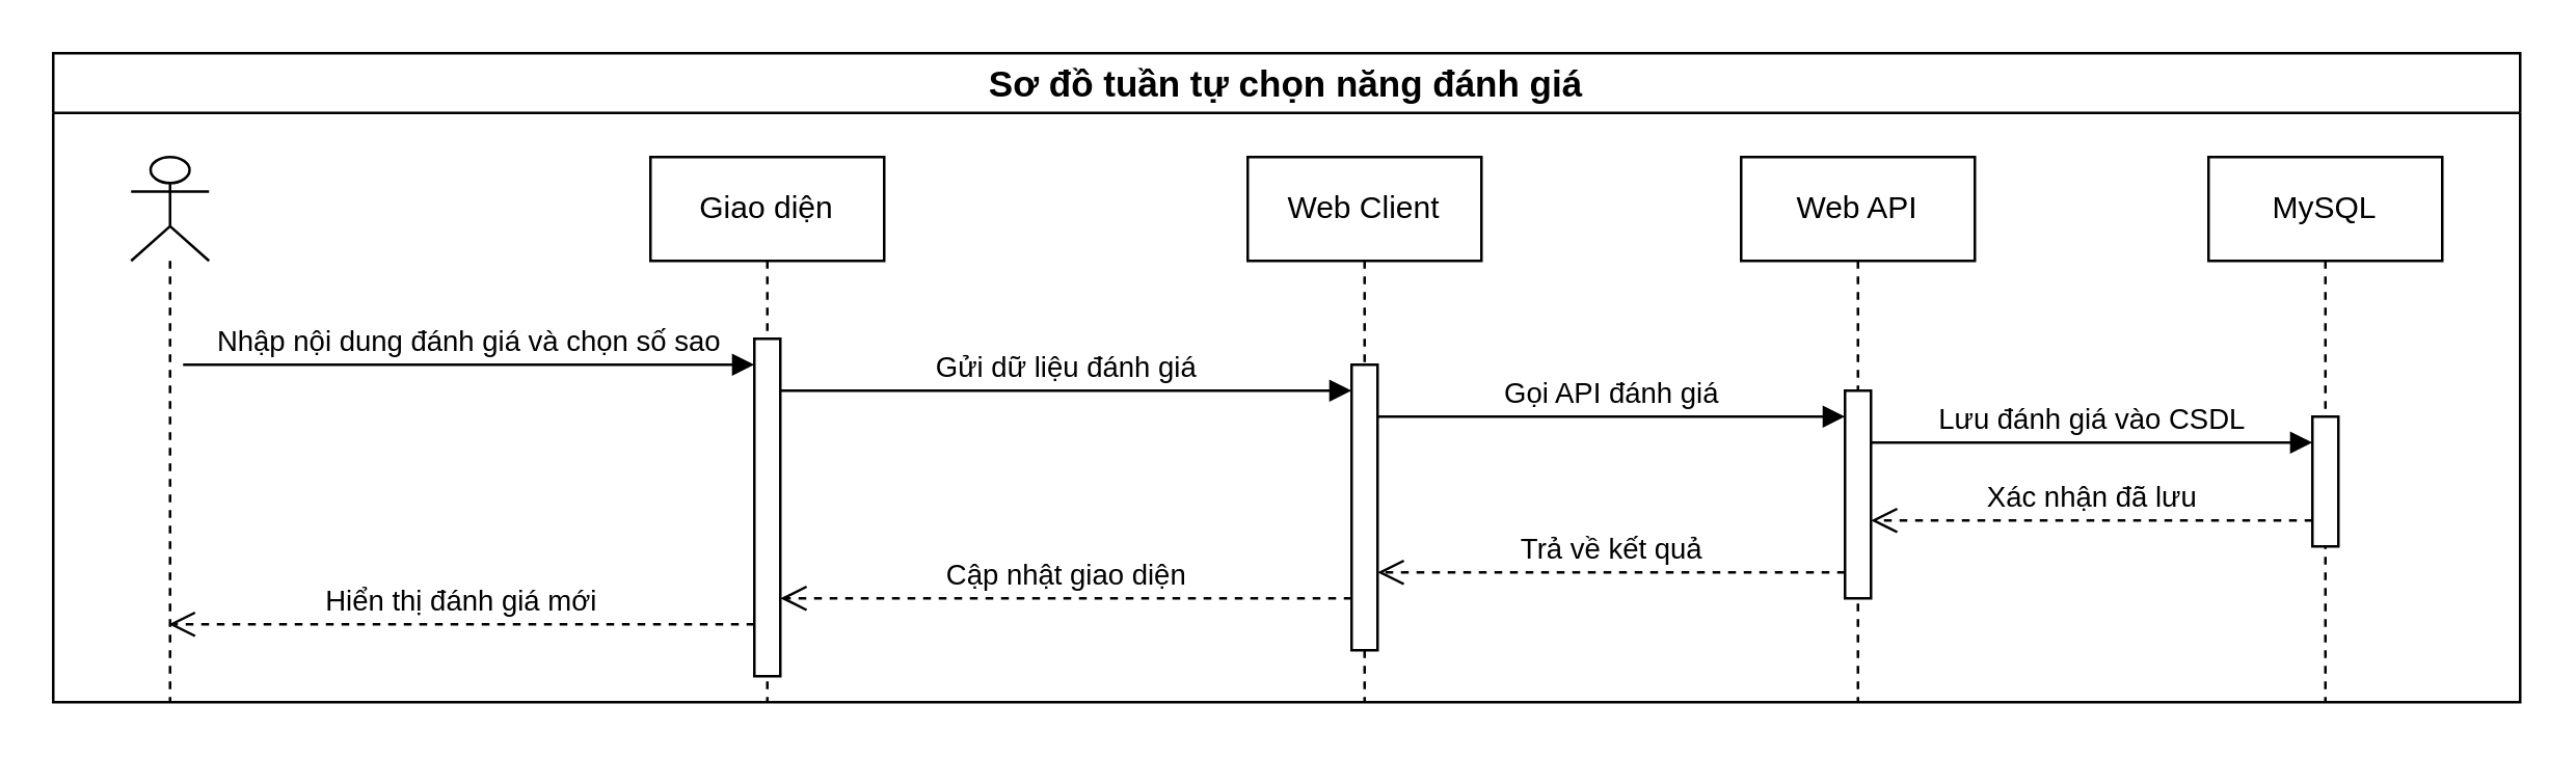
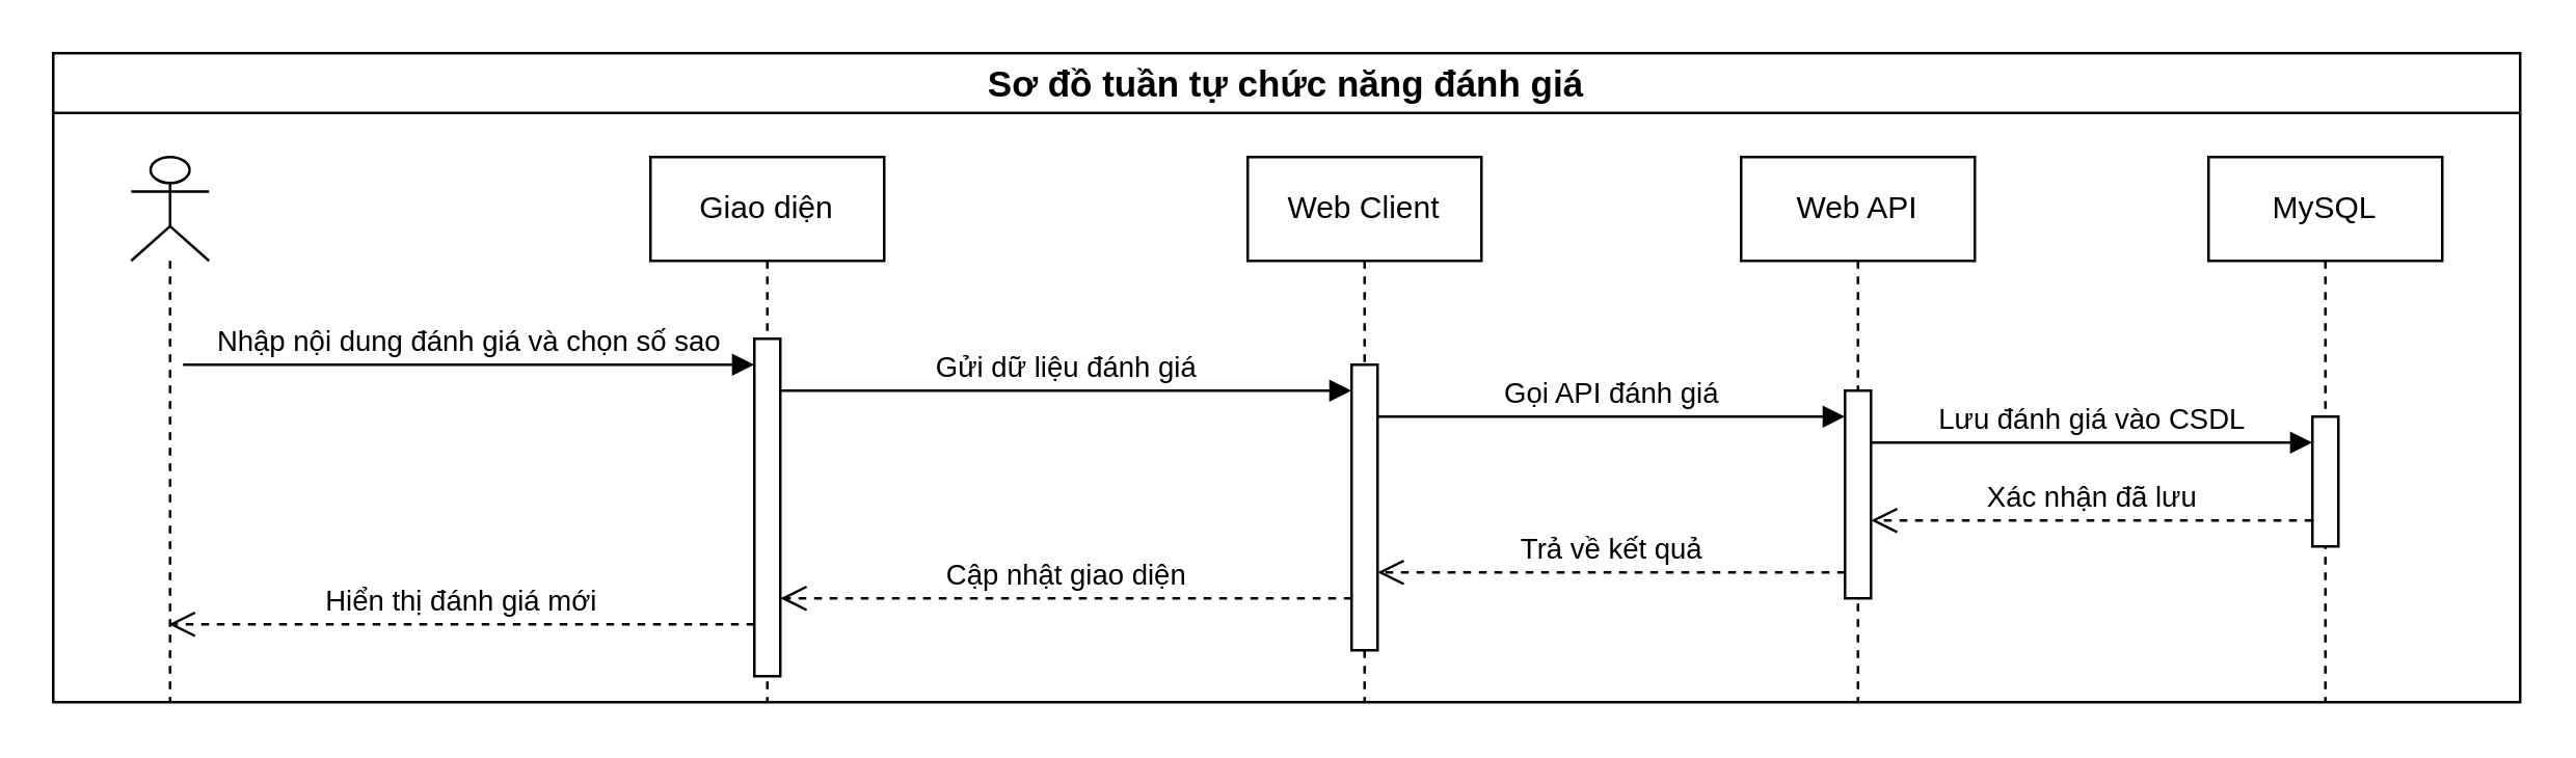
- <mxCell id="2" value="Sơ đồ tuần tự chọn năng đánh giá" style="swimlane;whiteSpace=wrap;html=1;startSize=23;fontSize=14;" parent="1" vertex="1"><mxGeometry x="20" y="20" width="950" height="250" as="geometry" /></mxCell>
+ <mxCell id="2" value="Sơ đồ tuần tự chức năng đánh giá" style="swimlane;whiteSpace=wrap;html=1;startSize=23;fontSize=14;" parent="1" vertex="1"><mxGeometry x="20" y="20" width="950" height="250" as="geometry" /></mxCell>
